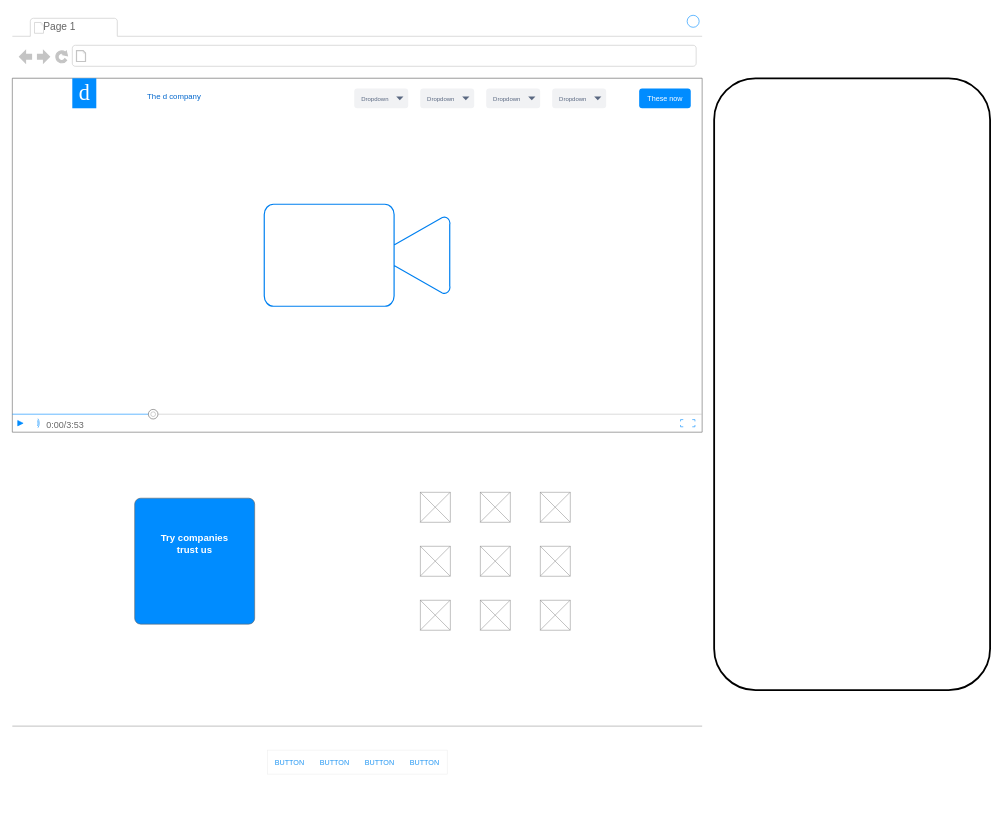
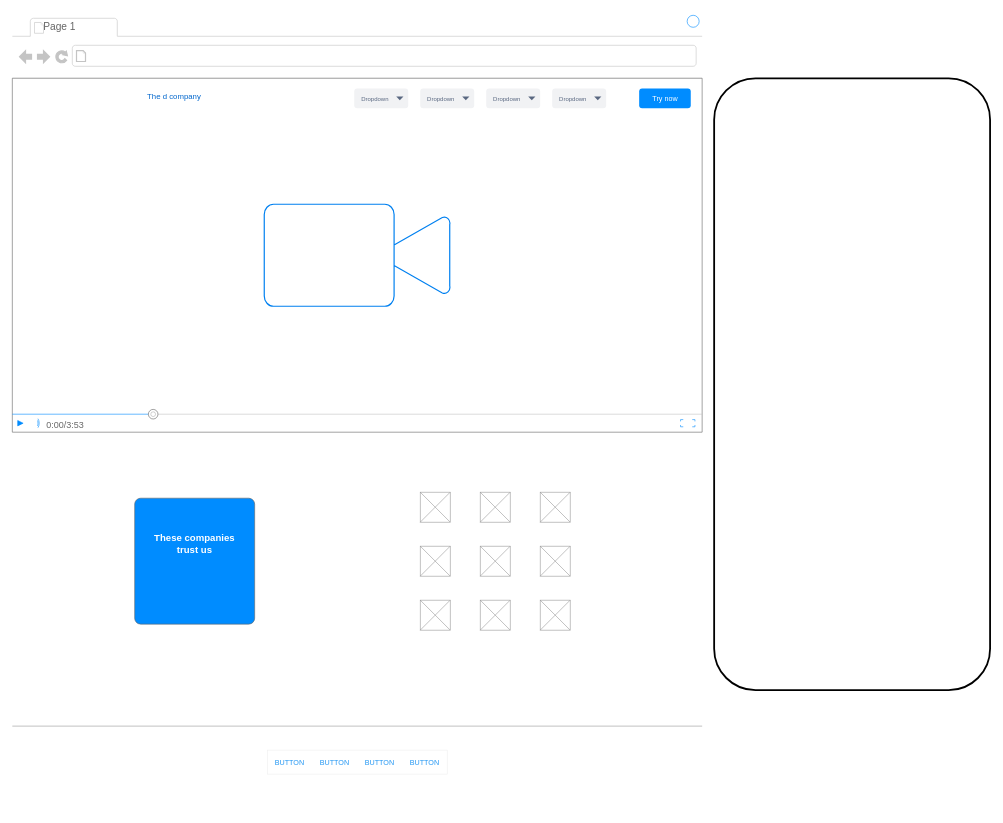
- <mxCell id="37" value="d" style="text;html=1;align=center;verticalAlign=middle;resizable=0;points=[];autosize=1;fontSize=37;fontFamily=Tahoma;fillColor=#008CFF;fontColor=#FFFFFF;" parent="2" vertex="1"><mxGeometry x="100" y="110" width="40" height="50" as="geometry" /></mxCell>
- <mxCell id="13" value="These now" style="rounded=1;align=center;strokeColor=none;html=1;fontColor=#ffffff;fontSize=12;fillColor=#008CFF;" parent="2" vertex="1"><mxGeometry x="1045" y="127" width="86" height="33" as="geometry" /></mxCell>
+ <mxCell id="13" value="Try now" style="rounded=1;align=center;strokeColor=none;html=1;fontColor=#ffffff;fontSize=12;fillColor=#008CFF;" parent="2" vertex="1"><mxGeometry x="1045" y="127" width="86" height="33" as="geometry" /></mxCell>
- <mxCell id="26" value="Try companies&lt;br&gt;trust us" style="strokeWidth=1;shadow=0;dashed=0;align=center;html=1;shape=mxgraph.mockup.anchor;fontSize=16;fontColor=#ffffff;fontStyle=1;whiteSpace=wrap;" parent="25" vertex="1"><mxGeometry y="33.6" width="200" height="84" as="geometry" /></mxCell>
+ <mxCell id="26" value="These companies&lt;br&gt;trust us" style="strokeWidth=1;shadow=0;dashed=0;align=center;html=1;shape=mxgraph.mockup.anchor;fontSize=16;fontColor=#ffffff;fontStyle=1;whiteSpace=wrap;" parent="25" vertex="1"><mxGeometry y="33.6" width="200" height="84" as="geometry" /></mxCell>
